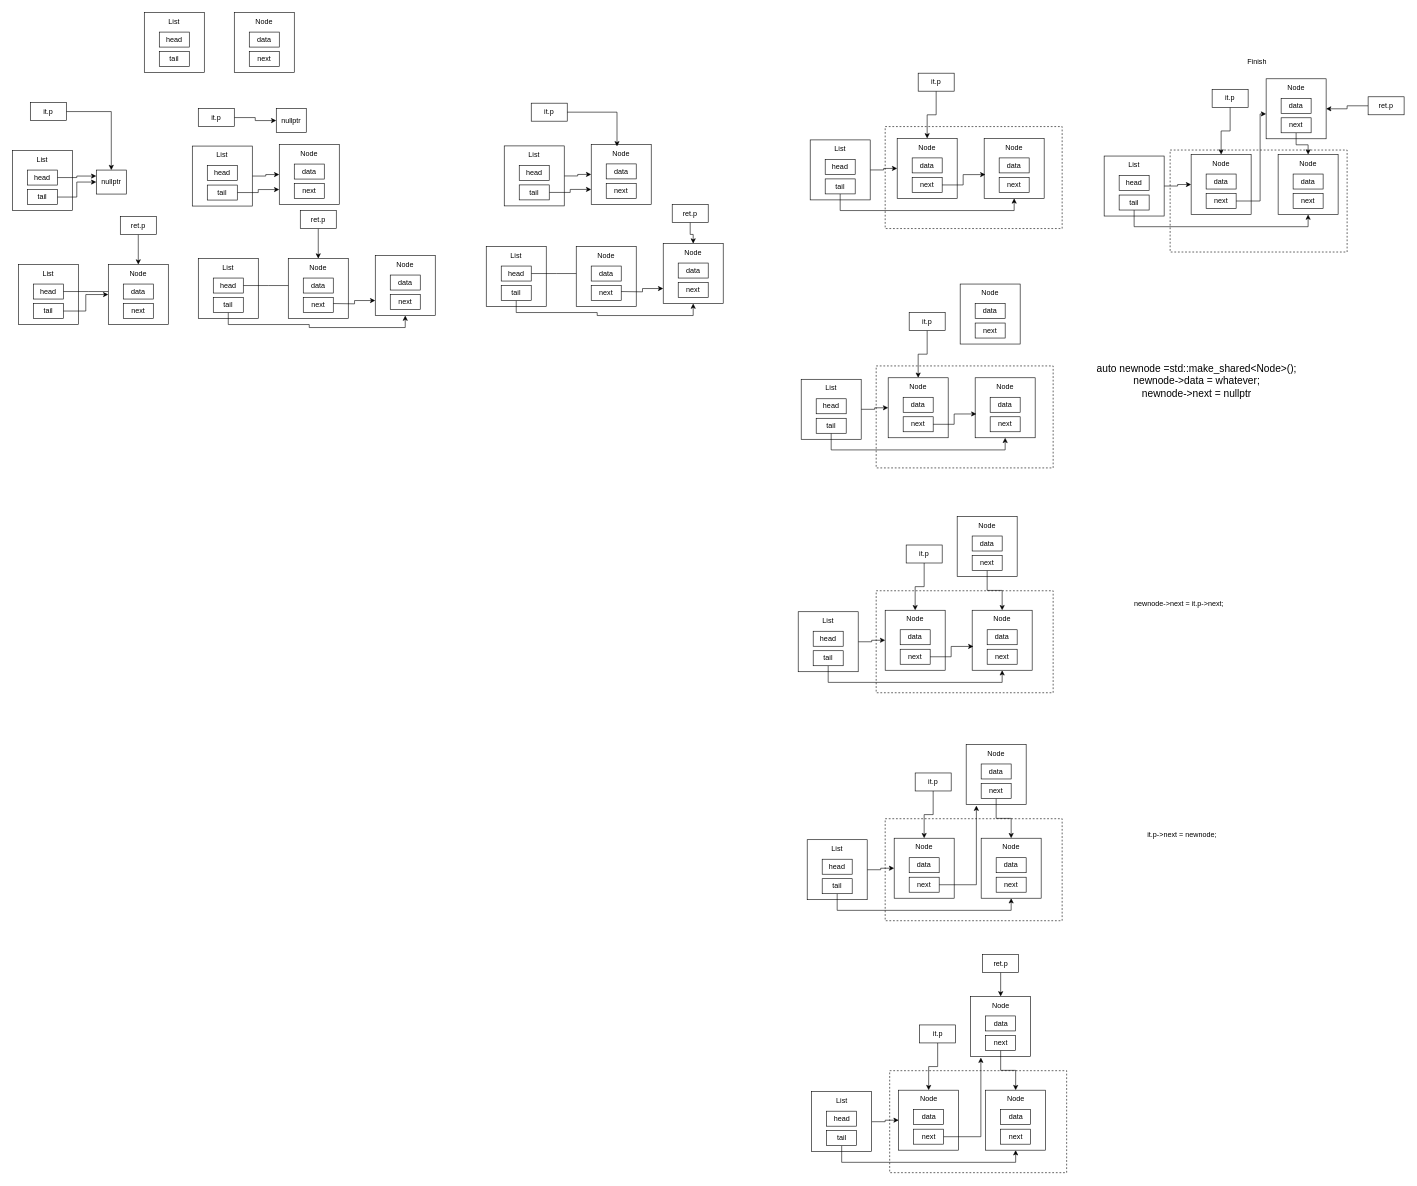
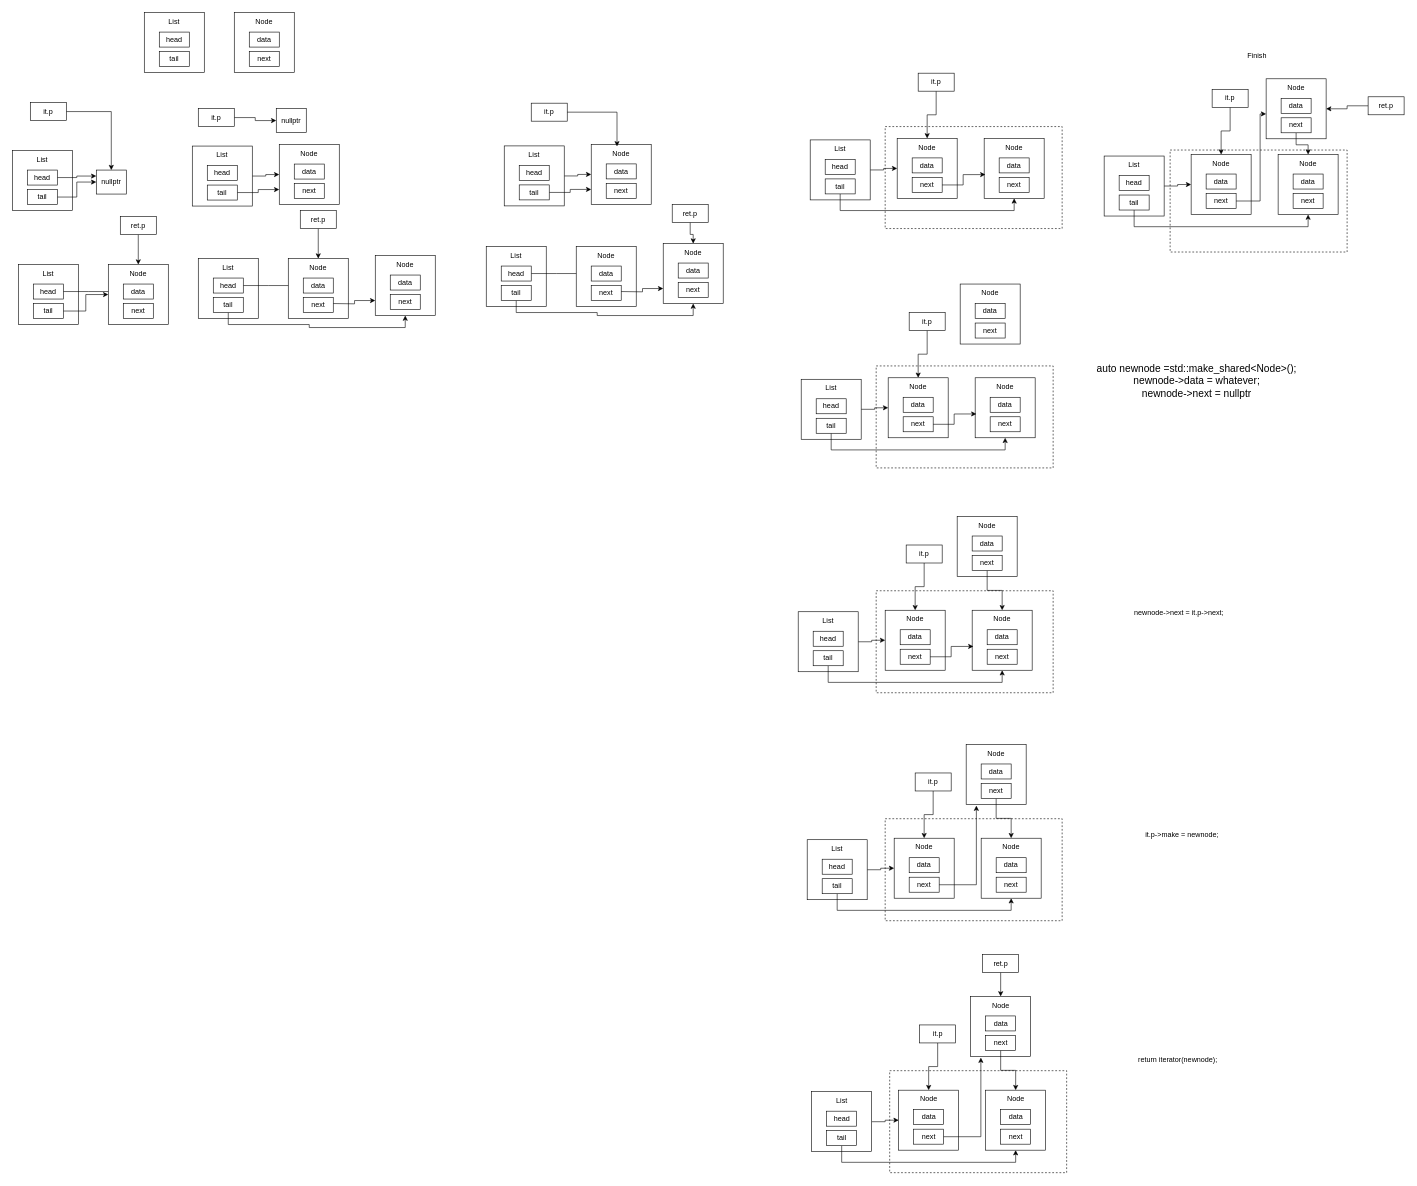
- <mxCell id="133" value="Finish" style="text;html=1;align=center;verticalAlign=middle;whiteSpace=wrap;rounded=0;" vertex="1" parent="1"><mxGeometry x="2065" y="87.5" width="60" height="30" as="geometry" /></mxCell>
+ <mxCell id="133" value="Finish" style="text;html=1;align=center;verticalAlign=middle;whiteSpace=wrap;rounded=0;" vertex="1" parent="1"><mxGeometry x="2065" y="77.5" width="60" height="30" as="geometry" /></mxCell>
- <mxCell id="228" value="&lt;div&gt;newnode-&amp;gt;next = it.p-&amp;gt;next;&lt;/div&gt;" style="text;html=1;align=center;verticalAlign=middle;whiteSpace=wrap;rounded=0;" vertex="1" parent="1"><mxGeometry x="1780" y="970" width="370" height="70" as="geometry" /></mxCell>
+ <mxCell id="228" value="&lt;div&gt;newnode-&amp;gt;next = it.p-&amp;gt;next;&lt;/div&gt;" style="text;html=1;align=center;verticalAlign=middle;whiteSpace=wrap;rounded=0;" vertex="1" parent="1"><mxGeometry x="1780" y="985" width="370" height="70" as="geometry" /></mxCell>
- <mxCell id="229" value="&lt;div&gt;it.p-&amp;gt;next = newnode;&lt;/div&gt;" style="text;html=1;align=center;verticalAlign=middle;whiteSpace=wrap;rounded=0;" vertex="1" parent="1"><mxGeometry x="1785" y="1356.25" width="370" height="70" as="geometry" /></mxCell>
+ <mxCell id="229" value="&lt;div&gt;it.p-&amp;gt;make = newnode;&lt;/div&gt;" style="text;html=1;align=center;verticalAlign=middle;whiteSpace=wrap;rounded=0;" vertex="1" parent="1"><mxGeometry x="1785" y="1356.25" width="370" height="70" as="geometry" /></mxCell>
+ <mxCell id="230" value="&lt;div&gt;return iterator(newnode);&lt;/div&gt;" style="text;html=1;align=center;verticalAlign=middle;whiteSpace=wrap;rounded=0;" vertex="1" parent="1"><mxGeometry x="1777.5" y="1730" width="370" height="70" as="geometry" /></mxCell>
